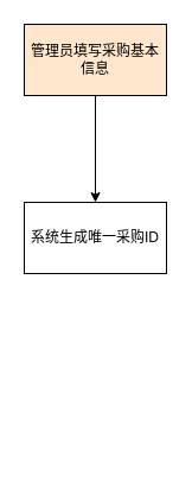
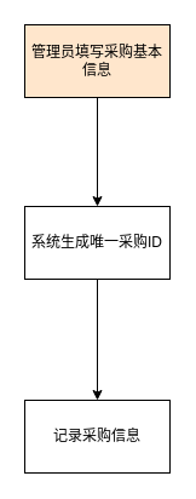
+ <mxCell id="6" value="" style="endArrow=classic;html=1;rounded=0;" edge="1" parent="1" source="3" target="4"><mxGeometry width="50" height="50" relative="1" as="geometry"><mxPoint x="126" y="200" as="sourcePoint" /><mxPoint x="176" y="150" as="targetPoint" /></mxGeometry></mxCell>
+ <mxCell id="4" value="记录采购信息" style="rounded=0;whiteSpace=wrap;html=1;" vertex="1" parent="1"><mxGeometry x="20" y="330" width="120" height="60" as="geometry" /></mxCell>
